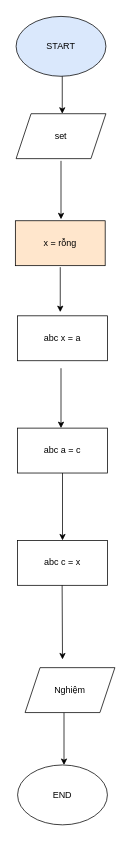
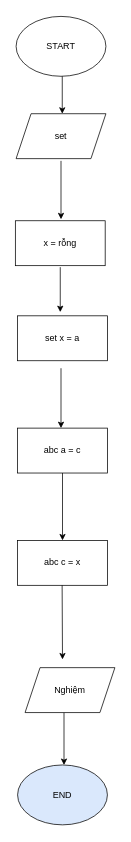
- <mxCell id="2" value="START" style="ellipse;whiteSpace=wrap;html=1;fillColor=#dae8fc;" parent="1" vertex="1"><mxGeometry x="21" y="20" width="120" height="80" as="geometry" /></mxCell>
+ <mxCell id="2" value="START" style="ellipse;whiteSpace=wrap;html=1;" parent="1" vertex="1"><mxGeometry x="21" y="20" width="120" height="80" as="geometry" /></mxCell>
- <mxCell id="8" value="x = rỗng" style="rounded=0;whiteSpace=wrap;html=1;fillColor=#ffe6cc;" vertex="1" parent="1"><mxGeometry x="20" y="293" width="120" height="60" as="geometry" /></mxCell>
+ <mxCell id="8" value="x = rỗng" style="rounded=0;whiteSpace=wrap;html=1;" vertex="1" parent="1"><mxGeometry x="20" y="293" width="120" height="60" as="geometry" /></mxCell>
- <mxCell id="14" value="abc x = a" style="rounded=0;whiteSpace=wrap;html=1;" vertex="1" parent="1"><mxGeometry x="23" y="420" width="120" height="60" as="geometry" /></mxCell>
+ <mxCell id="14" value="set x = a" style="rounded=0;whiteSpace=wrap;html=1;" vertex="1" parent="1"><mxGeometry x="23" y="420" width="120" height="60" as="geometry" /></mxCell>
- <mxCell id="7" value="END" style="ellipse;whiteSpace=wrap;html=1;" parent="1" vertex="1"><mxGeometry x="23" y="1020" width="120" height="80" as="geometry" /></mxCell>
+ <mxCell id="7" value="END" style="ellipse;whiteSpace=wrap;html=1;fillColor=#dae8fc;" parent="1" vertex="1"><mxGeometry x="23" y="1020" width="120" height="80" as="geometry" /></mxCell>
